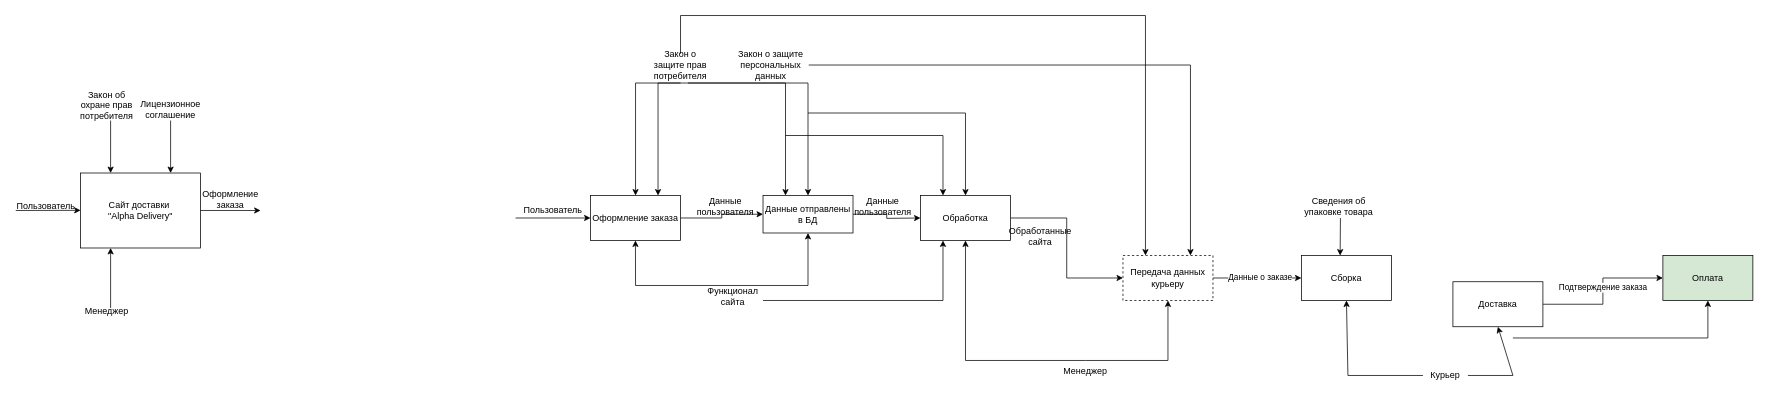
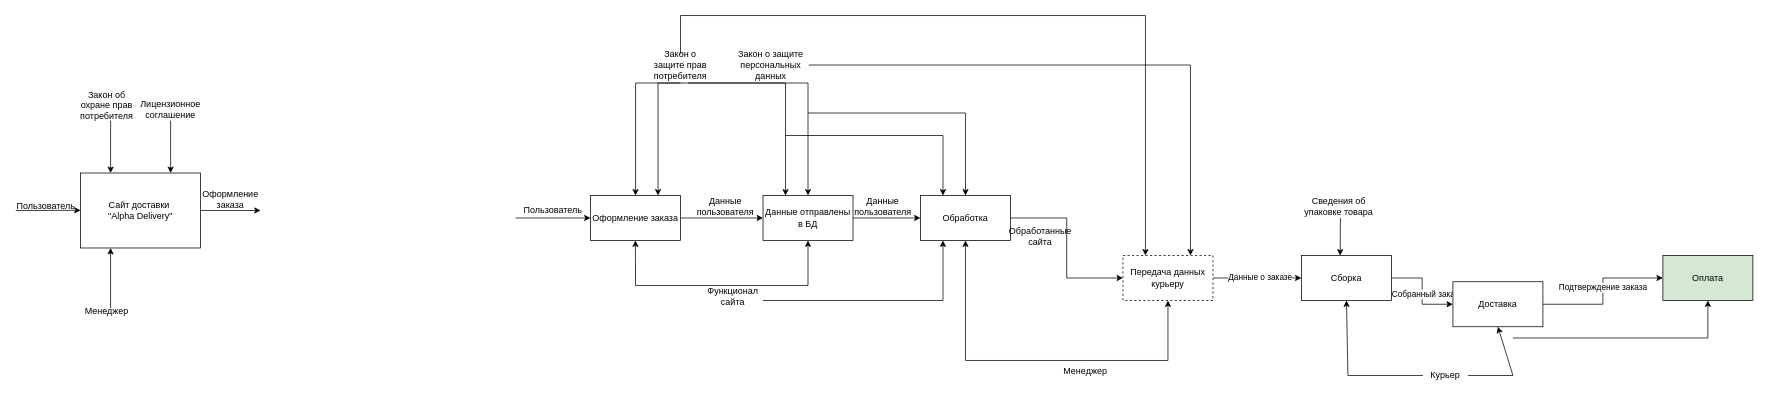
- <mxCell id="23" value="Данные отправлены в БД" style="rounded=0;whiteSpace=wrap;html=1;" vertex="1" parent="1"><mxGeometry x="1017" y="260" width="120" height="50" as="geometry" /></mxCell>
+ <mxCell id="23" value="Данные отправлены в БД" style="rounded=0;whiteSpace=wrap;html=1;" vertex="1" parent="1"><mxGeometry x="1017" y="260" width="120" height="60" as="geometry" /></mxCell>
+ <mxCell id="39" style="edgeStyle=orthogonalEdgeStyle;rounded=0;orthogonalLoop=1;jettySize=auto;html=1;entryX=0;entryY=0.5;entryDx=0;entryDy=0;" edge="1" parent="1" source="41" target="51"><mxGeometry relative="1" as="geometry" /></mxCell>
+ <mxCell id="40" value="Собранный заказ" style="edgeLabel;html=1;align=center;verticalAlign=middle;resizable=0;points=[];" vertex="1" connectable="0" parent="39"><mxGeometry x="0.064" y="3" relative="1" as="geometry"><mxPoint as="offset" /></mxGeometry></mxCell>
